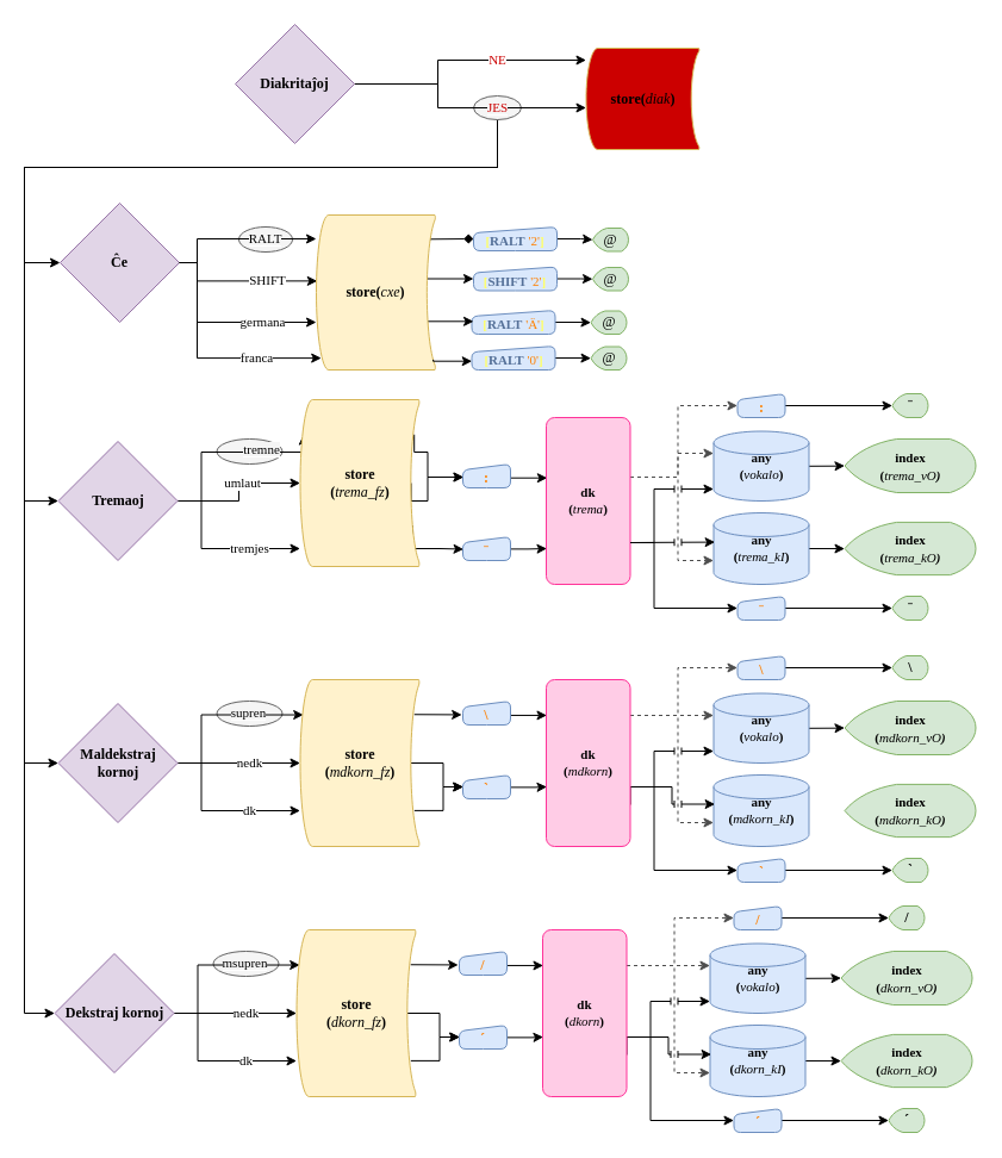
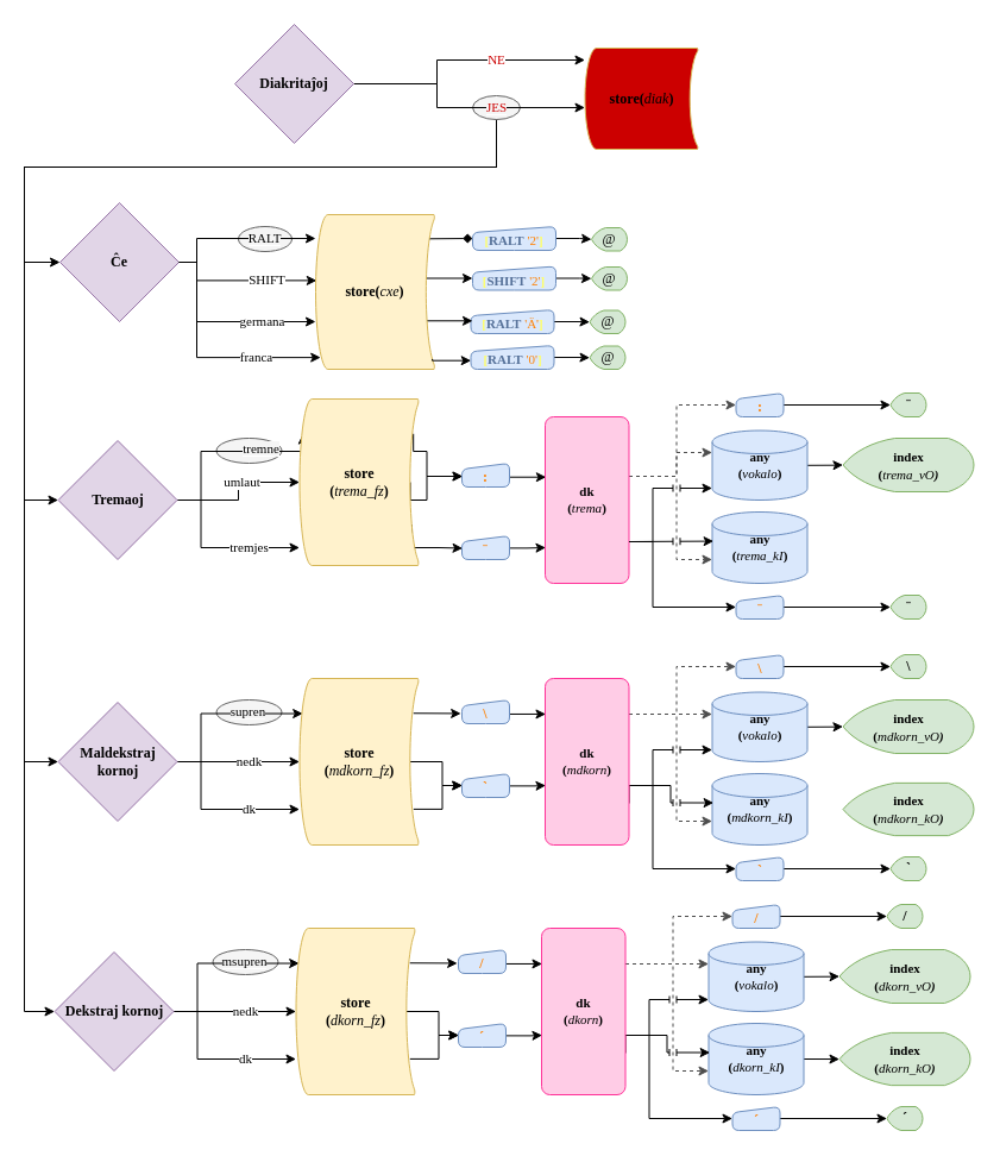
- <mxCell id="43" style="edgeStyle=orthogonalEdgeStyle;rounded=0;jumpStyle=line;orthogonalLoop=1;jettySize=auto;html=1;labelBackgroundColor=#f5f5f5;strokeColor=#000000;fontFamily=Verdana;fontSize=12;fontColor=#000000;" parent="1" source="44" target="51" edge="1"><mxGeometry relative="1" as="geometry" /></mxCell>
- <mxCell id="51" value="&lt;font style=&quot;font-size: 11px;&quot;&gt;&lt;b&gt;index&lt;br&gt;(&lt;/b&gt;&lt;i style=&quot;&quot;&gt;trema_kO&lt;b style=&quot;&quot;&gt;)&lt;/b&gt;&lt;/i&gt;&lt;/font&gt;" style="strokeWidth=1;html=1;shape=mxgraph.flowchart.display;whiteSpace=wrap;comic=0;fontFamily=Verdana;fillColor=#d5e8d4;strokeColor=#82b366;" parent="1" vertex="1"><mxGeometry x="708.5" y="437.88" width="110" height="44.25" as="geometry" /></mxCell>
